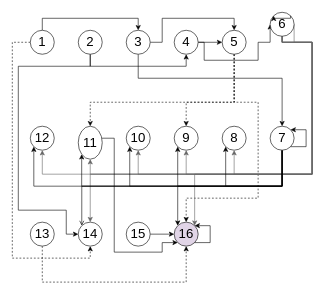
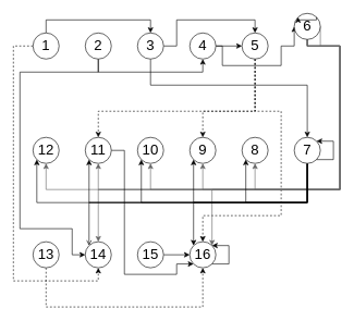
- <mxCell id="38" value="&lt;font style=&quot;font-size: 22px;&quot;&gt;11&lt;/font&gt;" style="ellipse;whiteSpace=wrap;html=1;aspect=fixed;" parent="1" vertex="1"><mxGeometry x="130" y="210" width="40" height="55" as="geometry" /></mxCell>
+ <mxCell id="38" value="&lt;font style=&quot;font-size: 22px;&quot;&gt;11&lt;/font&gt;" style="ellipse;whiteSpace=wrap;html=1;aspect=fixed;" parent="1" vertex="1"><mxGeometry x="130" y="210" width="40" height="40" as="geometry" /></mxCell>
- <mxCell id="45" value="&lt;font style=&quot;font-size: 22px;&quot;&gt;16&lt;/font&gt;" style="ellipse;whiteSpace=wrap;html=1;aspect=fixed;fillColor=#e1d5e7;" parent="1" vertex="1"><mxGeometry x="290" y="370" width="40" height="40" as="geometry" /></mxCell>
+ <mxCell id="45" value="&lt;font style=&quot;font-size: 22px;&quot;&gt;16&lt;/font&gt;" style="ellipse;whiteSpace=wrap;html=1;aspect=fixed;" parent="1" vertex="1"><mxGeometry x="290" y="370" width="40" height="40" as="geometry" /></mxCell>
